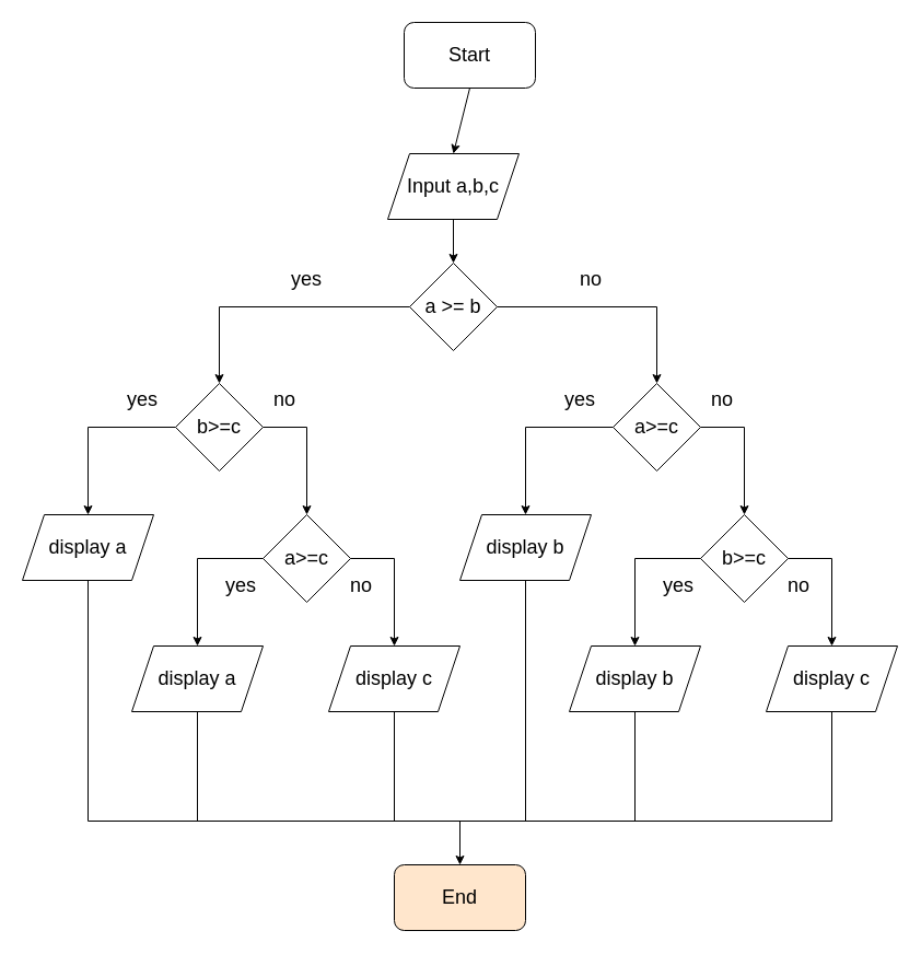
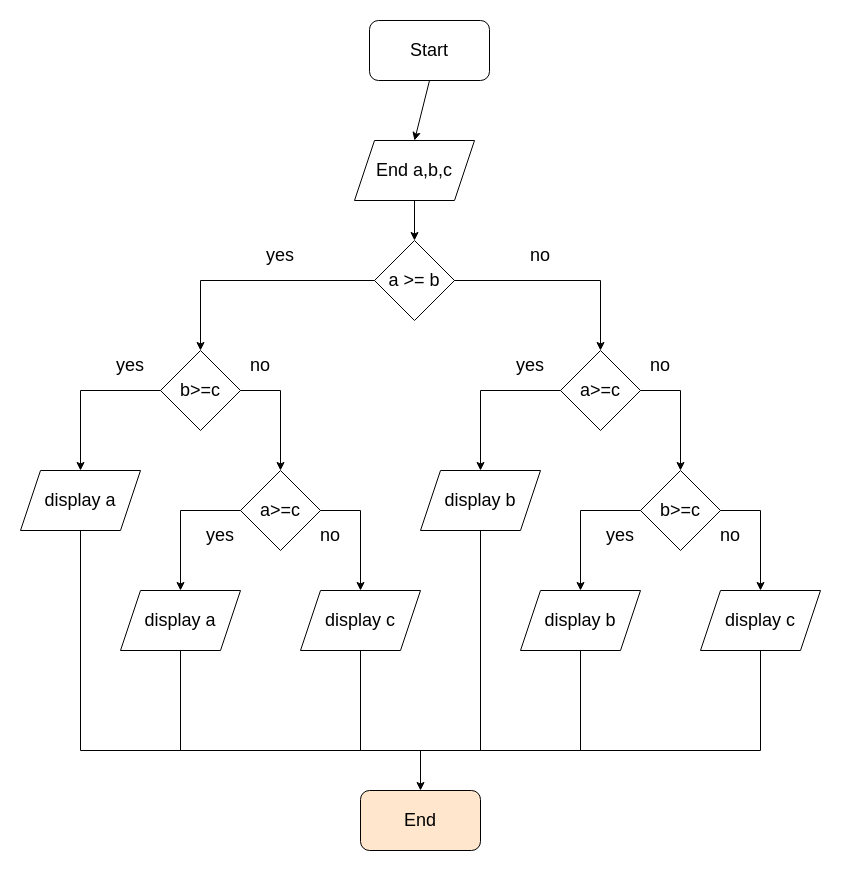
- <mxCell id="4" value="Input a,b,c" style="shape=parallelogram;perimeter=parallelogramPerimeter;whiteSpace=wrap;html=1;fixedSize=1;fontSize=18;" vertex="1" parent="1"><mxGeometry x="354" y="140" width="120" height="60" as="geometry" /></mxCell>
+ <mxCell id="4" value="End a,b,c" style="shape=parallelogram;perimeter=parallelogramPerimeter;whiteSpace=wrap;html=1;fixedSize=1;fontSize=18;" vertex="1" parent="1"><mxGeometry x="354" y="140" width="120" height="60" as="geometry" /></mxCell>
